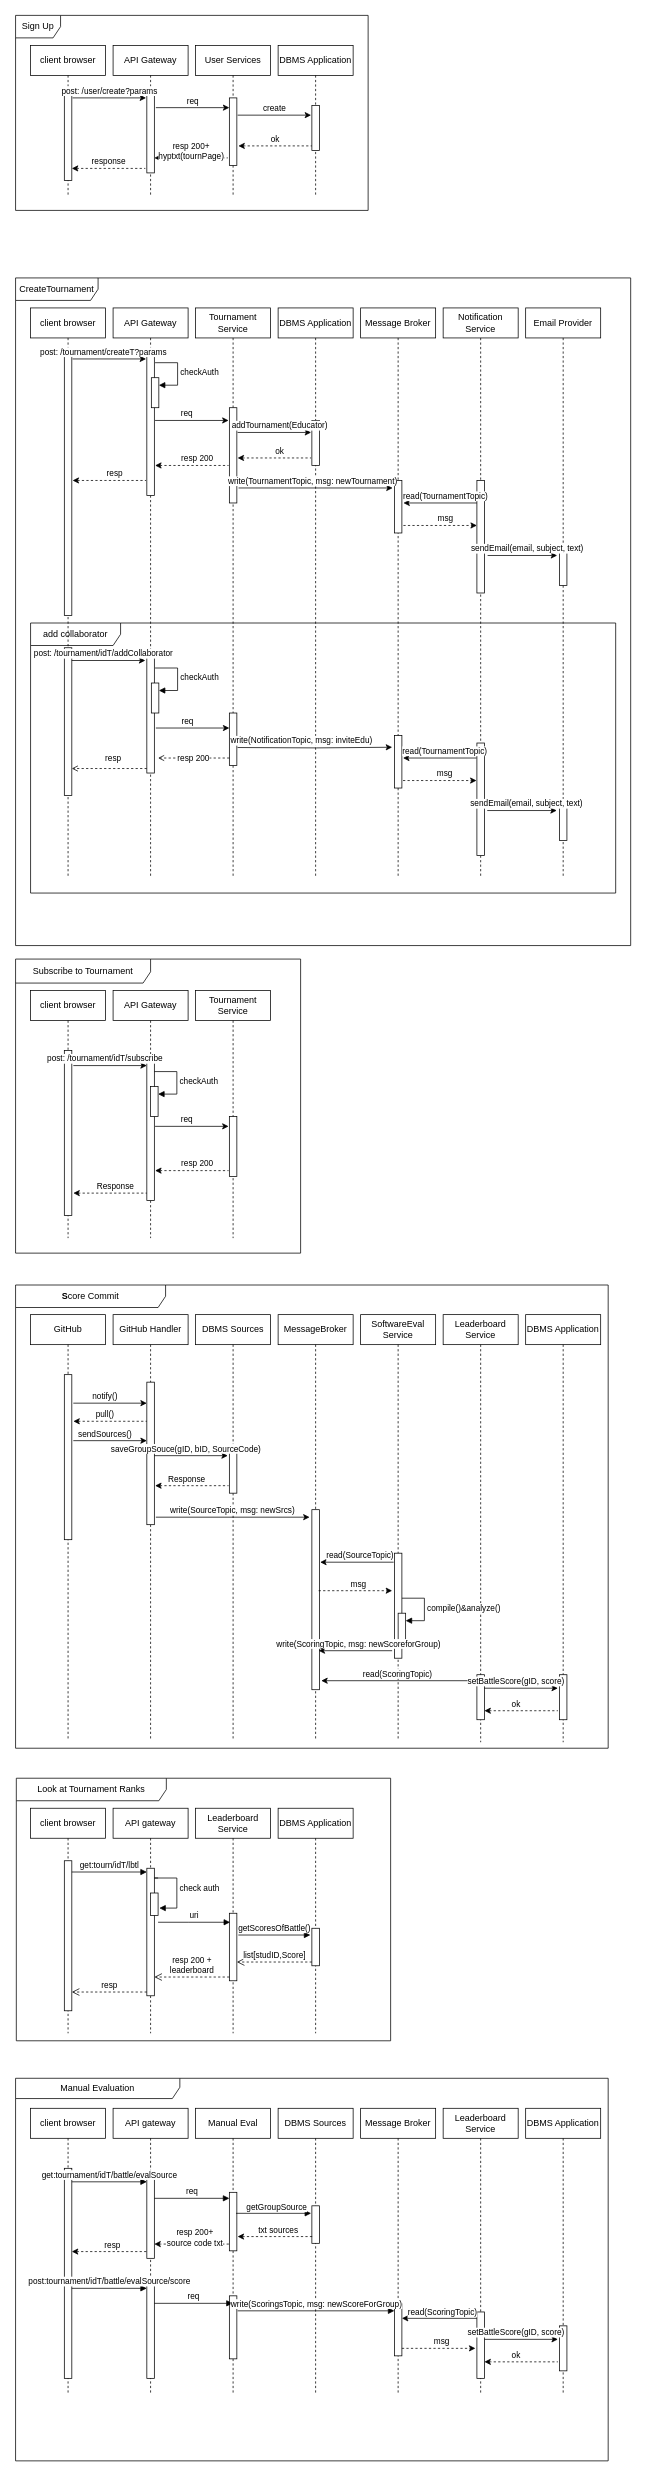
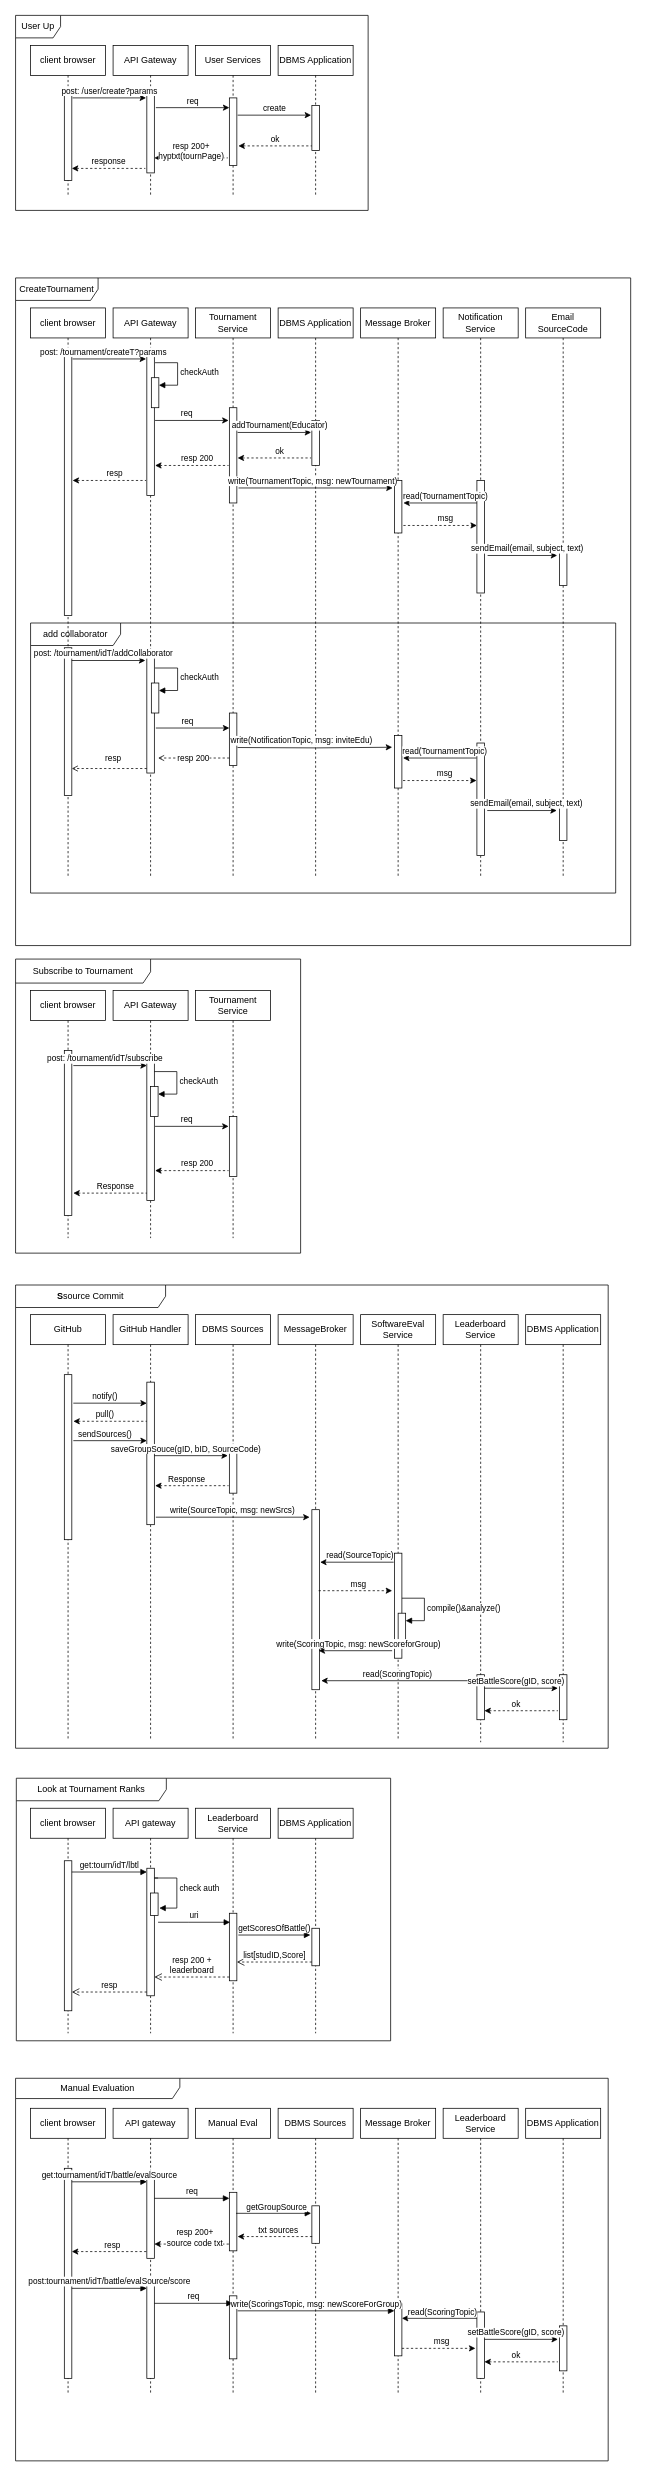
- <mxCell id="7" value="Sign Up" style="shape=umlFrame;whiteSpace=wrap;html=1;pointerEvents=0;" parent="1" vertex="1"><mxGeometry x="20" y="20" width="470" height="260" as="geometry" /></mxCell>
+ <mxCell id="7" value="User Up" style="shape=umlFrame;whiteSpace=wrap;html=1;pointerEvents=0;" parent="1" vertex="1"><mxGeometry x="20" y="20" width="470" height="260" as="geometry" /></mxCell>
- <mxCell id="62" value="Email Provider" style="shape=umlLifeline;perimeter=lifelinePerimeter;whiteSpace=wrap;html=1;container=1;dropTarget=0;collapsible=0;recursiveResize=0;outlineConnect=0;portConstraint=eastwest;newEdgeStyle={&quot;curved&quot;:0,&quot;rounded&quot;:0};" parent="1" vertex="1"><mxGeometry x="700" y="410" width="100" height="760" as="geometry" /></mxCell>
+ <mxCell id="62" value="Email SourceCode" style="shape=umlLifeline;perimeter=lifelinePerimeter;whiteSpace=wrap;html=1;container=1;dropTarget=0;collapsible=0;recursiveResize=0;outlineConnect=0;portConstraint=eastwest;newEdgeStyle={&quot;curved&quot;:0,&quot;rounded&quot;:0};" parent="1" vertex="1"><mxGeometry x="700" y="410" width="100" height="760" as="geometry" /></mxCell>
- <mxCell id="135" value="&lt;b&gt;S&lt;/b&gt;core Commit" style="shape=umlFrame;whiteSpace=wrap;html=1;pointerEvents=0;width=200;height=30;" parent="1" vertex="1"><mxGeometry x="20" y="1712.5" width="790" height="617.5" as="geometry" /></mxCell>
+ <mxCell id="135" value="&lt;b&gt;S&lt;/b&gt;source Commit" style="shape=umlFrame;whiteSpace=wrap;html=1;pointerEvents=0;width=200;height=30;" parent="1" vertex="1"><mxGeometry x="20" y="1712.5" width="790" height="617.5" as="geometry" /></mxCell>
